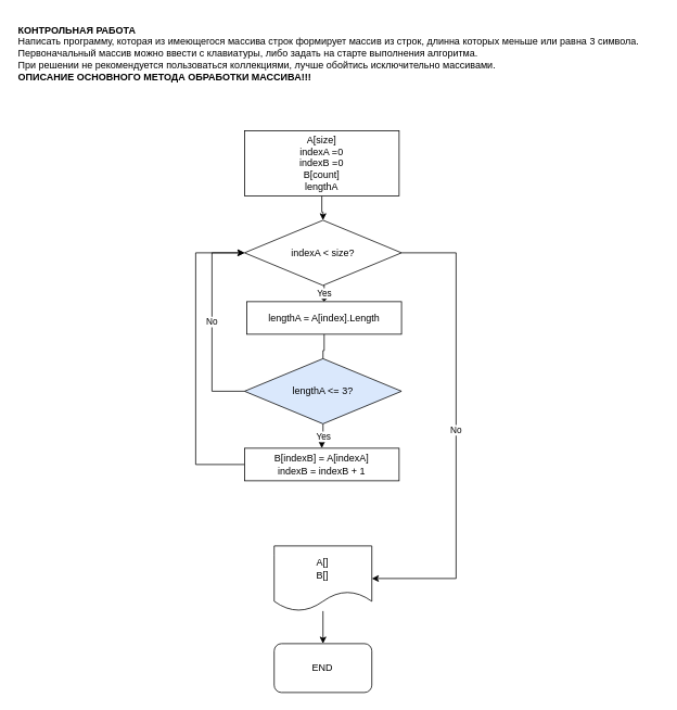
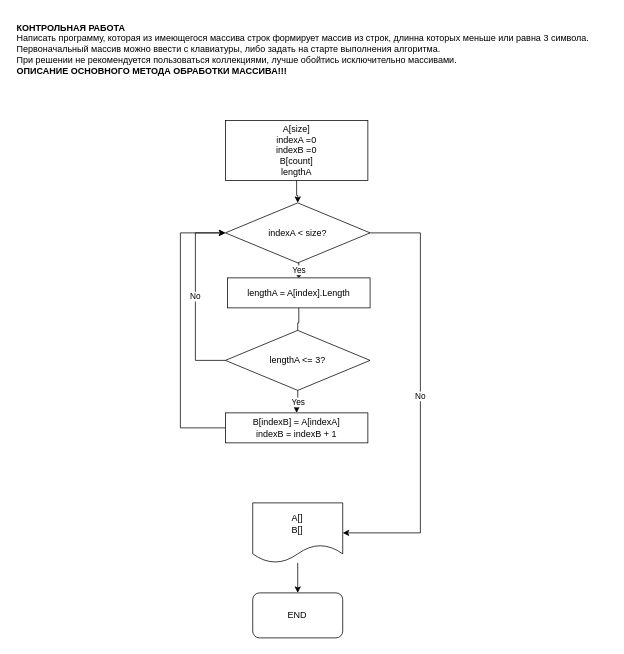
- <mxCell id="10" value="lengthA &amp;lt;= 3?" style="rhombus;whiteSpace=wrap;html=1;fillColor=#dae8fc;" vertex="1" parent="1"><mxGeometry x="300" y="440" width="192.94" height="80" as="geometry" /></mxCell>
+ <mxCell id="10" value="lengthA &amp;lt;= 3?" style="rhombus;whiteSpace=wrap;html=1;" vertex="1" parent="1"><mxGeometry x="300" y="440" width="192.94" height="80" as="geometry" /></mxCell>
